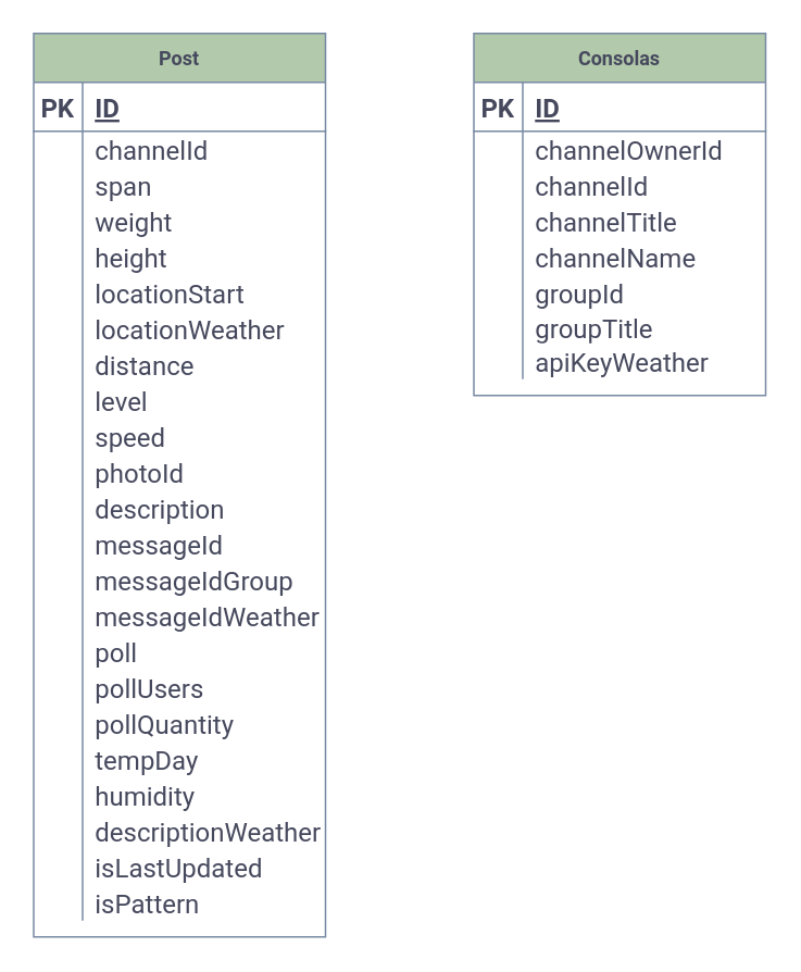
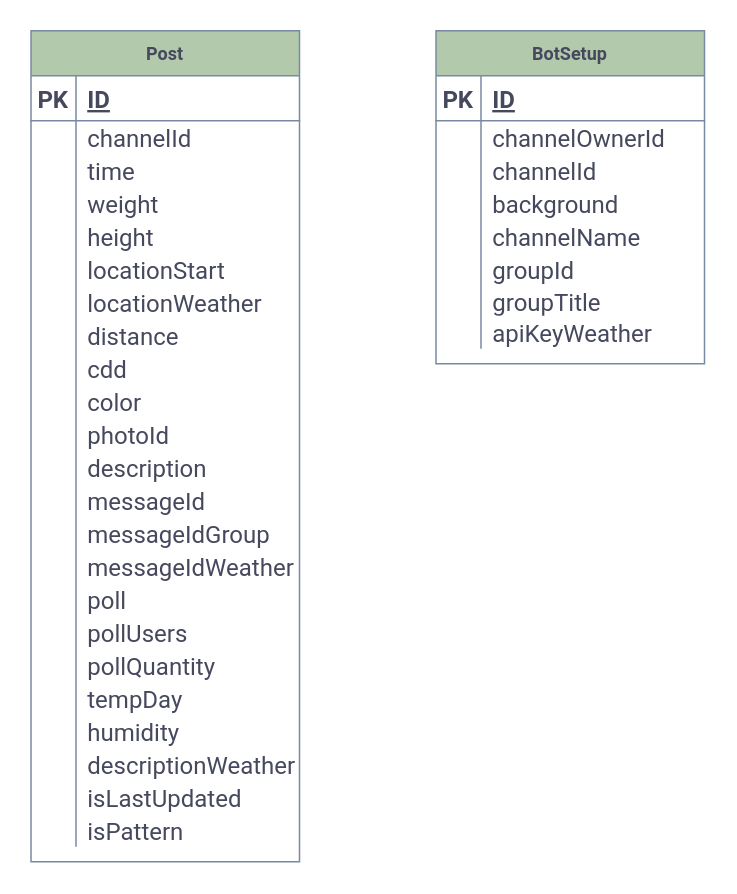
- <mxCell id="72" value="Consolas" style="shape=table;startSize=30;container=1;collapsible=1;childLayout=tableLayout;fixedRows=1;rowLines=0;fontStyle=1;align=center;resizeLast=1;fillColor=#B2C9AB;strokeColor=#788AA3;fontColor=#46495D;rounded=0;fontFamily=roboto;fontSource=https%3A%2F%2Ffonts.googleapis.com%2Fcss%3Ffamily%3Droboto;" vertex="1" parent="1"><mxGeometry x="290" y="20" width="179" height="222" as="geometry" /></mxCell>
+ <mxCell id="72" value="BotSetup" style="shape=table;startSize=30;container=1;collapsible=1;childLayout=tableLayout;fixedRows=1;rowLines=0;fontStyle=1;align=center;resizeLast=1;fillColor=#B2C9AB;strokeColor=#788AA3;fontColor=#46495D;rounded=0;fontFamily=roboto;fontSource=https%3A%2F%2Ffonts.googleapis.com%2Fcss%3Ffamily%3Droboto;" vertex="1" parent="1"><mxGeometry x="290" y="20" width="179" height="222" as="geometry" /></mxCell>
- <mxCell id="11" value="span" style="shape=partialRectangle;connectable=0;fillColor=none;top=0;left=0;bottom=0;right=0;align=left;spacingLeft=6;overflow=hidden;strokeColor=#788AA3;fontColor=#46495D;rounded=0;fontFamily=roboto;fontSource=https%3A%2F%2Ffonts.googleapis.com%2Fcss%3Ffamily%3Droboto;fontSize=16;" vertex="1" parent="9"><mxGeometry x="30" width="149" height="22" as="geometry"><mxRectangle width="149" height="22" as="alternateBounds" /></mxGeometry></mxCell>
+ <mxCell id="11" value="time" style="shape=partialRectangle;connectable=0;fillColor=none;top=0;left=0;bottom=0;right=0;align=left;spacingLeft=6;overflow=hidden;strokeColor=#788AA3;fontColor=#46495D;rounded=0;fontFamily=roboto;fontSource=https%3A%2F%2Ffonts.googleapis.com%2Fcss%3Ffamily%3Droboto;fontSize=16;" vertex="1" parent="9"><mxGeometry x="30" width="149" height="22" as="geometry"><mxRectangle width="149" height="22" as="alternateBounds" /></mxGeometry></mxCell>
- <mxCell id="84" value="channelTitle" style="shape=partialRectangle;connectable=0;fillColor=none;top=0;left=0;bottom=0;right=0;align=left;spacingLeft=6;overflow=hidden;strokeColor=#788AA3;fontColor=#46495D;rounded=0;fontFamily=roboto;fontSource=https%3A%2F%2Ffonts.googleapis.com%2Fcss%3Ffamily%3Droboto;fontSize=16;" vertex="1" parent="82"><mxGeometry x="30" width="149" height="22" as="geometry"><mxRectangle width="149" height="22" as="alternateBounds" /></mxGeometry></mxCell>
+ <mxCell id="84" value="background" style="shape=partialRectangle;connectable=0;fillColor=none;top=0;left=0;bottom=0;right=0;align=left;spacingLeft=6;overflow=hidden;strokeColor=#788AA3;fontColor=#46495D;rounded=0;fontFamily=roboto;fontSource=https%3A%2F%2Ffonts.googleapis.com%2Fcss%3Ffamily%3Droboto;fontSize=16;" vertex="1" parent="82"><mxGeometry x="30" width="149" height="22" as="geometry"><mxRectangle width="149" height="22" as="alternateBounds" /></mxGeometry></mxCell>
- <mxCell id="29" value="level" style="shape=partialRectangle;connectable=0;fillColor=none;top=0;left=0;bottom=0;right=0;align=left;spacingLeft=6;overflow=hidden;strokeColor=#788AA3;fontColor=#46495D;rounded=0;fontFamily=roboto;fontSource=https%3A%2F%2Ffonts.googleapis.com%2Fcss%3Ffamily%3Droboto;fontSize=16;" vertex="1" parent="27"><mxGeometry x="30" width="149" height="22" as="geometry"><mxRectangle width="149" height="22" as="alternateBounds" /></mxGeometry></mxCell>
+ <mxCell id="29" value="cdd" style="shape=partialRectangle;connectable=0;fillColor=none;top=0;left=0;bottom=0;right=0;align=left;spacingLeft=6;overflow=hidden;strokeColor=#788AA3;fontColor=#46495D;rounded=0;fontFamily=roboto;fontSource=https%3A%2F%2Ffonts.googleapis.com%2Fcss%3Ffamily%3Droboto;fontSize=16;" vertex="1" parent="27"><mxGeometry x="30" width="149" height="22" as="geometry"><mxRectangle width="149" height="22" as="alternateBounds" /></mxGeometry></mxCell>
- <mxCell id="32" value="speed" style="shape=partialRectangle;connectable=0;fillColor=none;top=0;left=0;bottom=0;right=0;align=left;spacingLeft=6;overflow=hidden;strokeColor=#788AA3;fontColor=#46495D;rounded=0;fontFamily=roboto;fontSource=https%3A%2F%2Ffonts.googleapis.com%2Fcss%3Ffamily%3Droboto;fontSize=16;" vertex="1" parent="30"><mxGeometry x="30" width="149" height="22" as="geometry"><mxRectangle width="149" height="22" as="alternateBounds" /></mxGeometry></mxCell>
+ <mxCell id="32" value="color" style="shape=partialRectangle;connectable=0;fillColor=none;top=0;left=0;bottom=0;right=0;align=left;spacingLeft=6;overflow=hidden;strokeColor=#788AA3;fontColor=#46495D;rounded=0;fontFamily=roboto;fontSource=https%3A%2F%2Ffonts.googleapis.com%2Fcss%3Ffamily%3Droboto;fontSize=16;" vertex="1" parent="30"><mxGeometry x="30" width="149" height="22" as="geometry"><mxRectangle width="149" height="22" as="alternateBounds" /></mxGeometry></mxCell>
